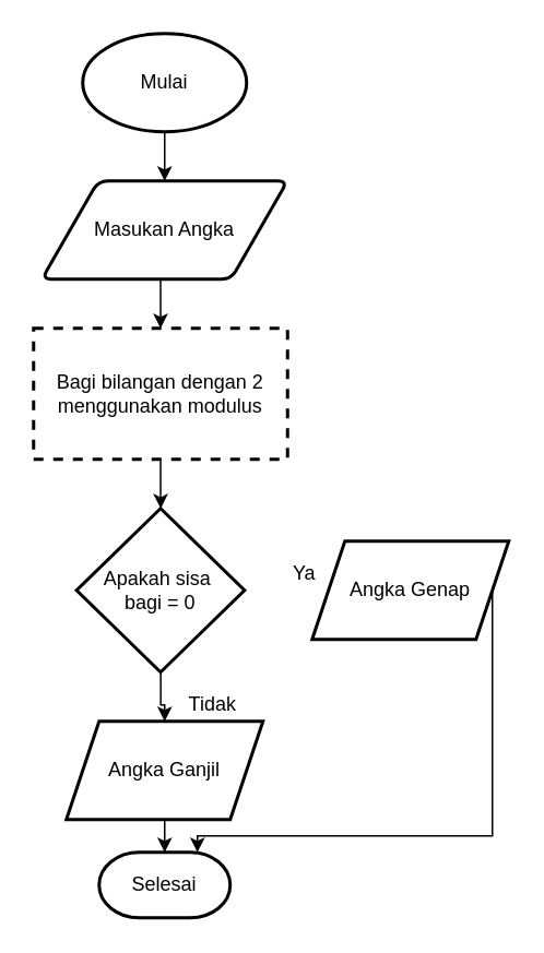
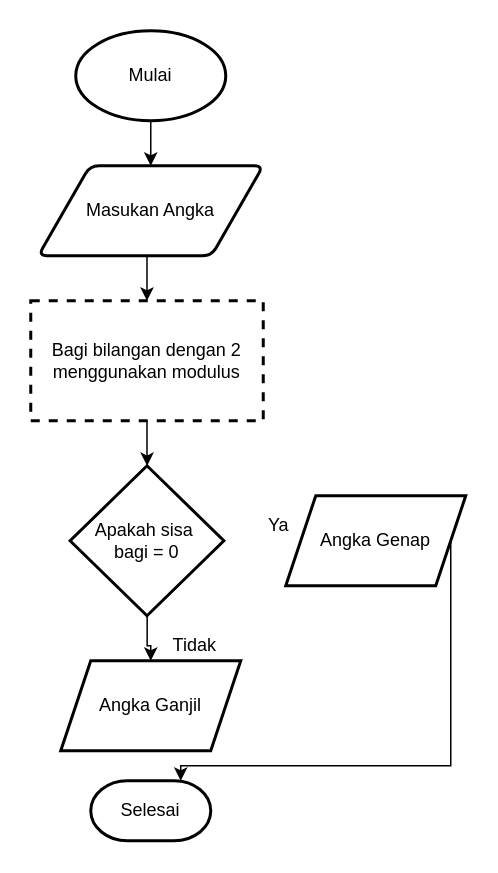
- <mxCell id="14" value="" style="edgeStyle=orthogonalEdgeStyle;rounded=0;orthogonalLoop=1;jettySize=auto;html=1;fontFamily=Helvetica;fontColor=default;" edge="1" parent="1" source="15" target="2"><mxGeometry relative="1" as="geometry" /></mxCell>
